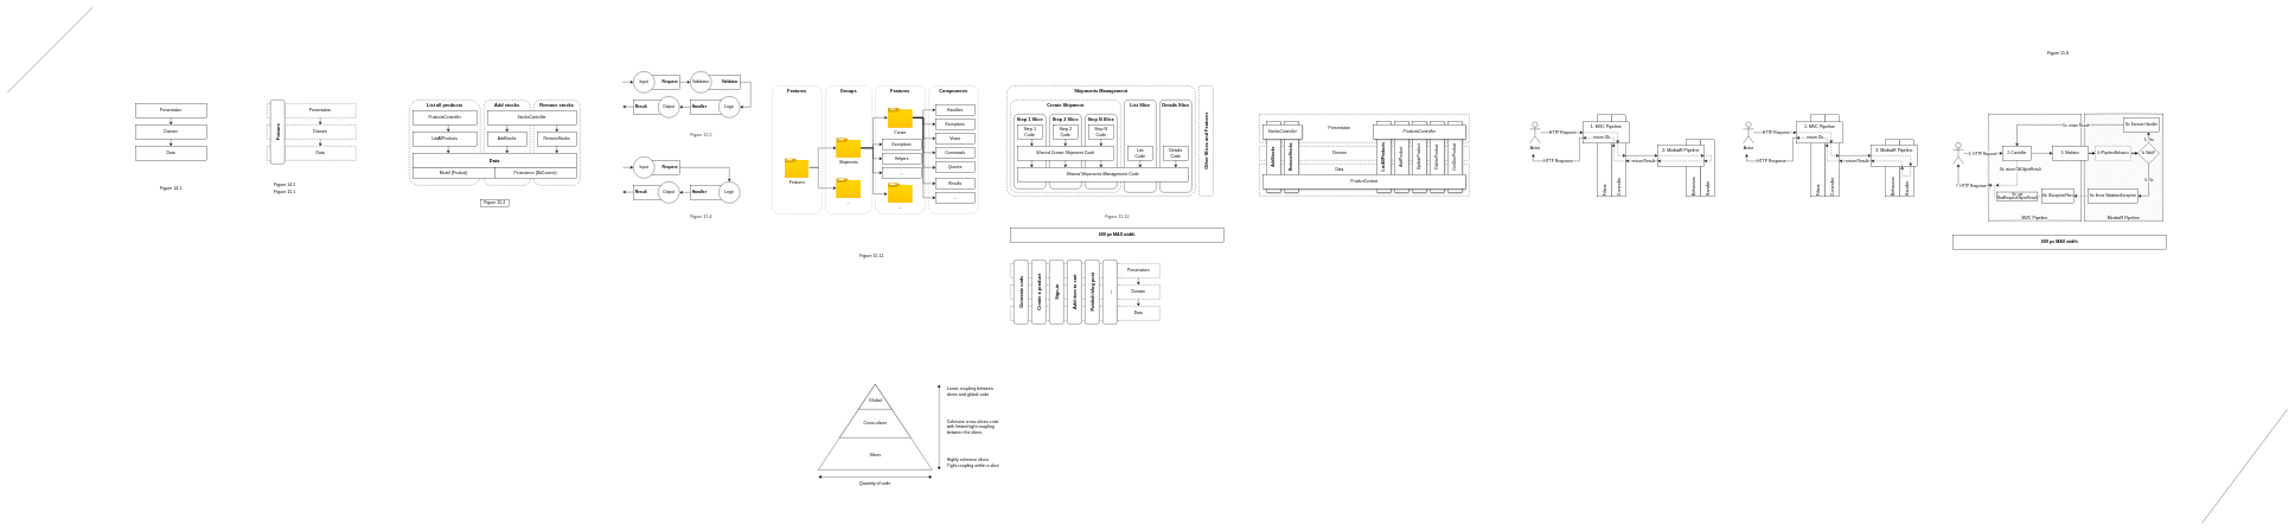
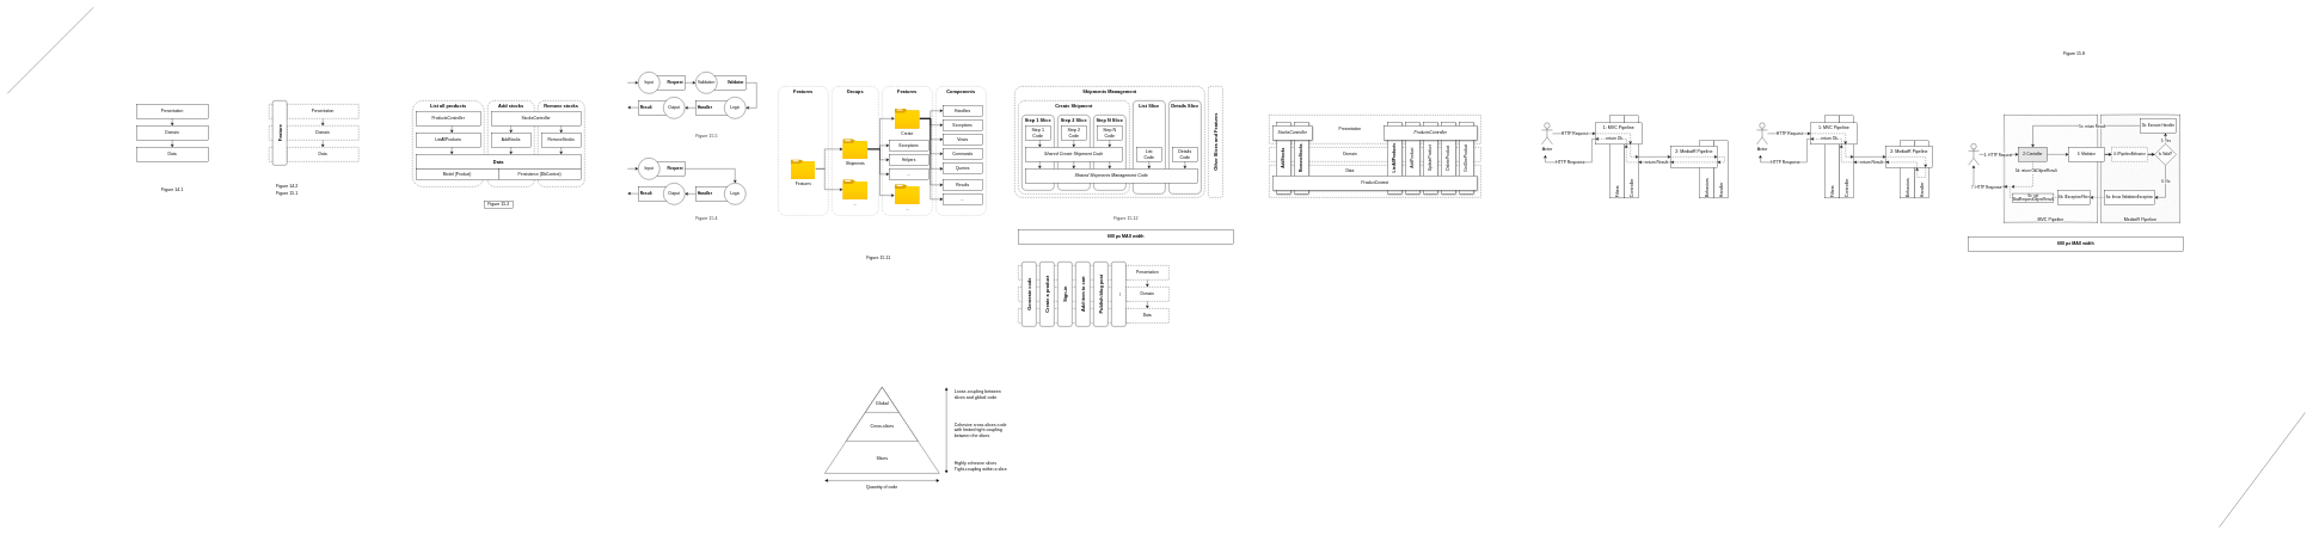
- <mxCell id="162" value="2: Controller" style="rounded=0;whiteSpace=wrap;html=1;align=center;fontSize=10;" parent="1" vertex="1"><mxGeometry x="5630" y="410" width="80" height="40" as="geometry" /></mxCell>
+ <mxCell id="162" value="2: Controller" style="rounded=0;whiteSpace=wrap;html=1;align=center;fontSize=10;fillColor=#e6e6e6;" parent="1" vertex="1"><mxGeometry x="5630" y="410" width="80" height="40" as="geometry" /></mxCell>
